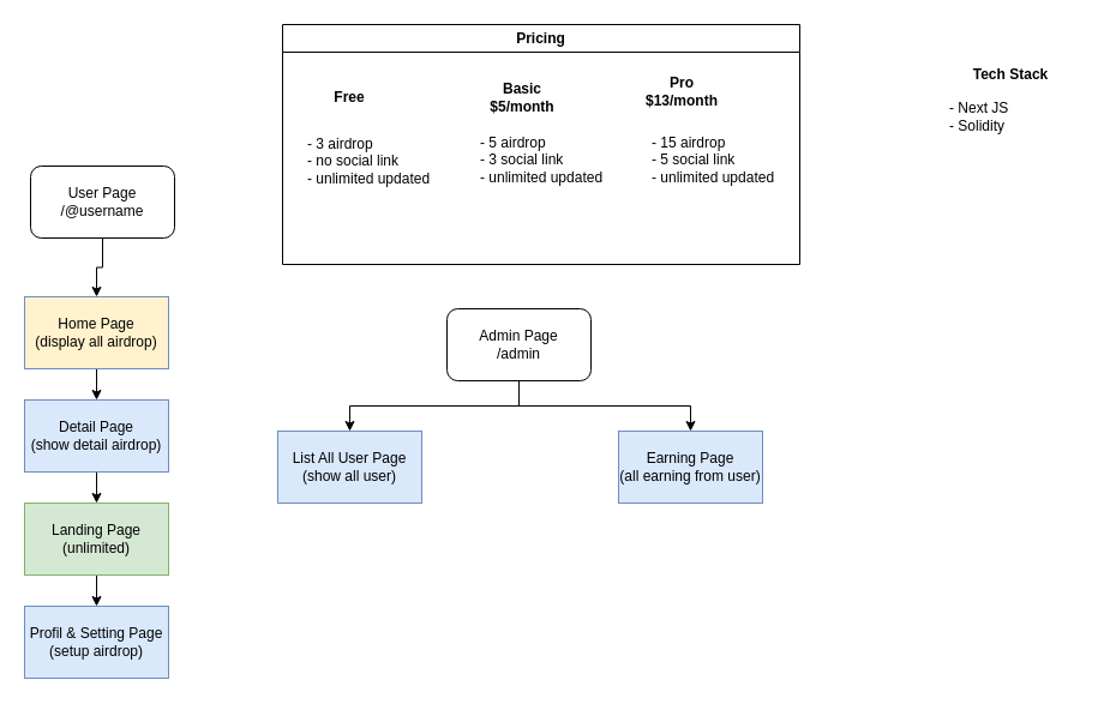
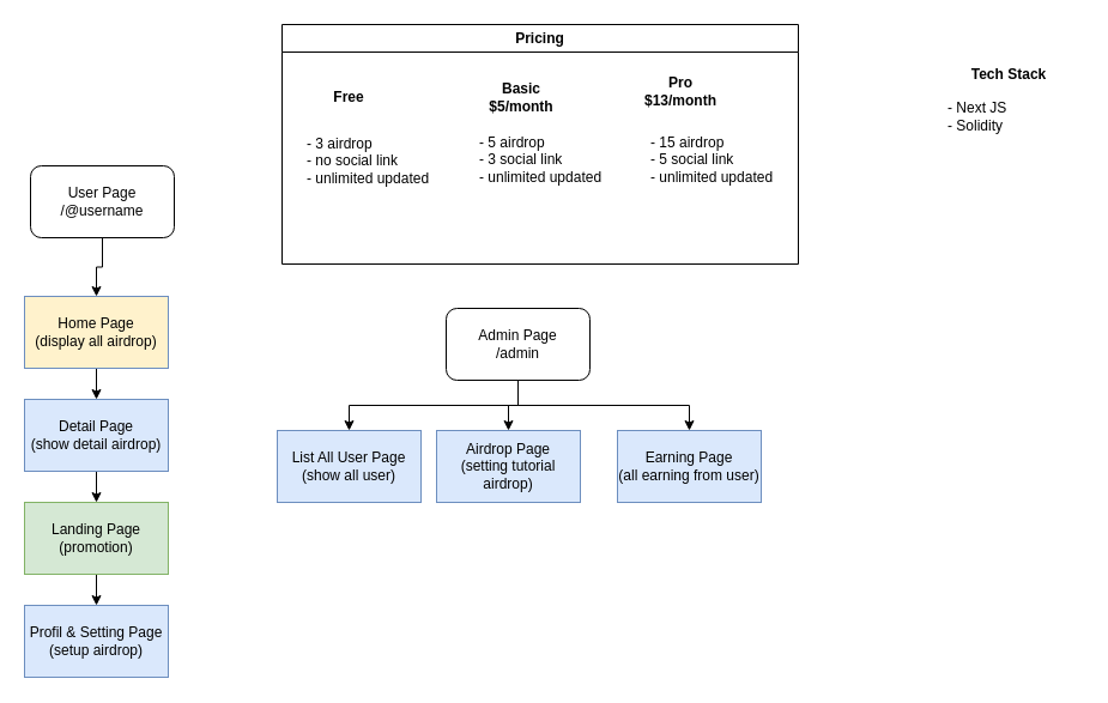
+ <mxCell id="4" style="edgeStyle=orthogonalEdgeStyle;rounded=0;orthogonalLoop=1;jettySize=auto;html=1;exitX=0.5;exitY=1;exitDx=0;exitDy=0;" edge="1" parent="1" source="7" target="26"><mxGeometry relative="1" as="geometry" /></mxCell>
+ <mxCell id="26" value="Airdrop Page&lt;div&gt;(setting tutorial airdrop)&lt;/div&gt;" style="rounded=0;whiteSpace=wrap;html=1;fillColor=#dae8fc;strokeColor=#6c8ebf;" vertex="1" parent="1"><mxGeometry x="364" y="359" width="120" height="60" as="geometry" /></mxCell>
- <mxCell id="9" value="Landing Page&lt;div&gt;(unlimited)&lt;/div&gt;" style="rounded=0;whiteSpace=wrap;html=1;fillColor=#d5e8d4;strokeColor=#82b366;" vertex="1" parent="1"><mxGeometry x="20" y="419" width="120" height="60" as="geometry" /></mxCell>
+ <mxCell id="9" value="Landing Page&lt;div&gt;(promotion)&lt;/div&gt;" style="rounded=0;whiteSpace=wrap;html=1;fillColor=#d5e8d4;strokeColor=#82b366;" vertex="1" parent="1"><mxGeometry x="20" y="419" width="120" height="60" as="geometry" /></mxCell>
